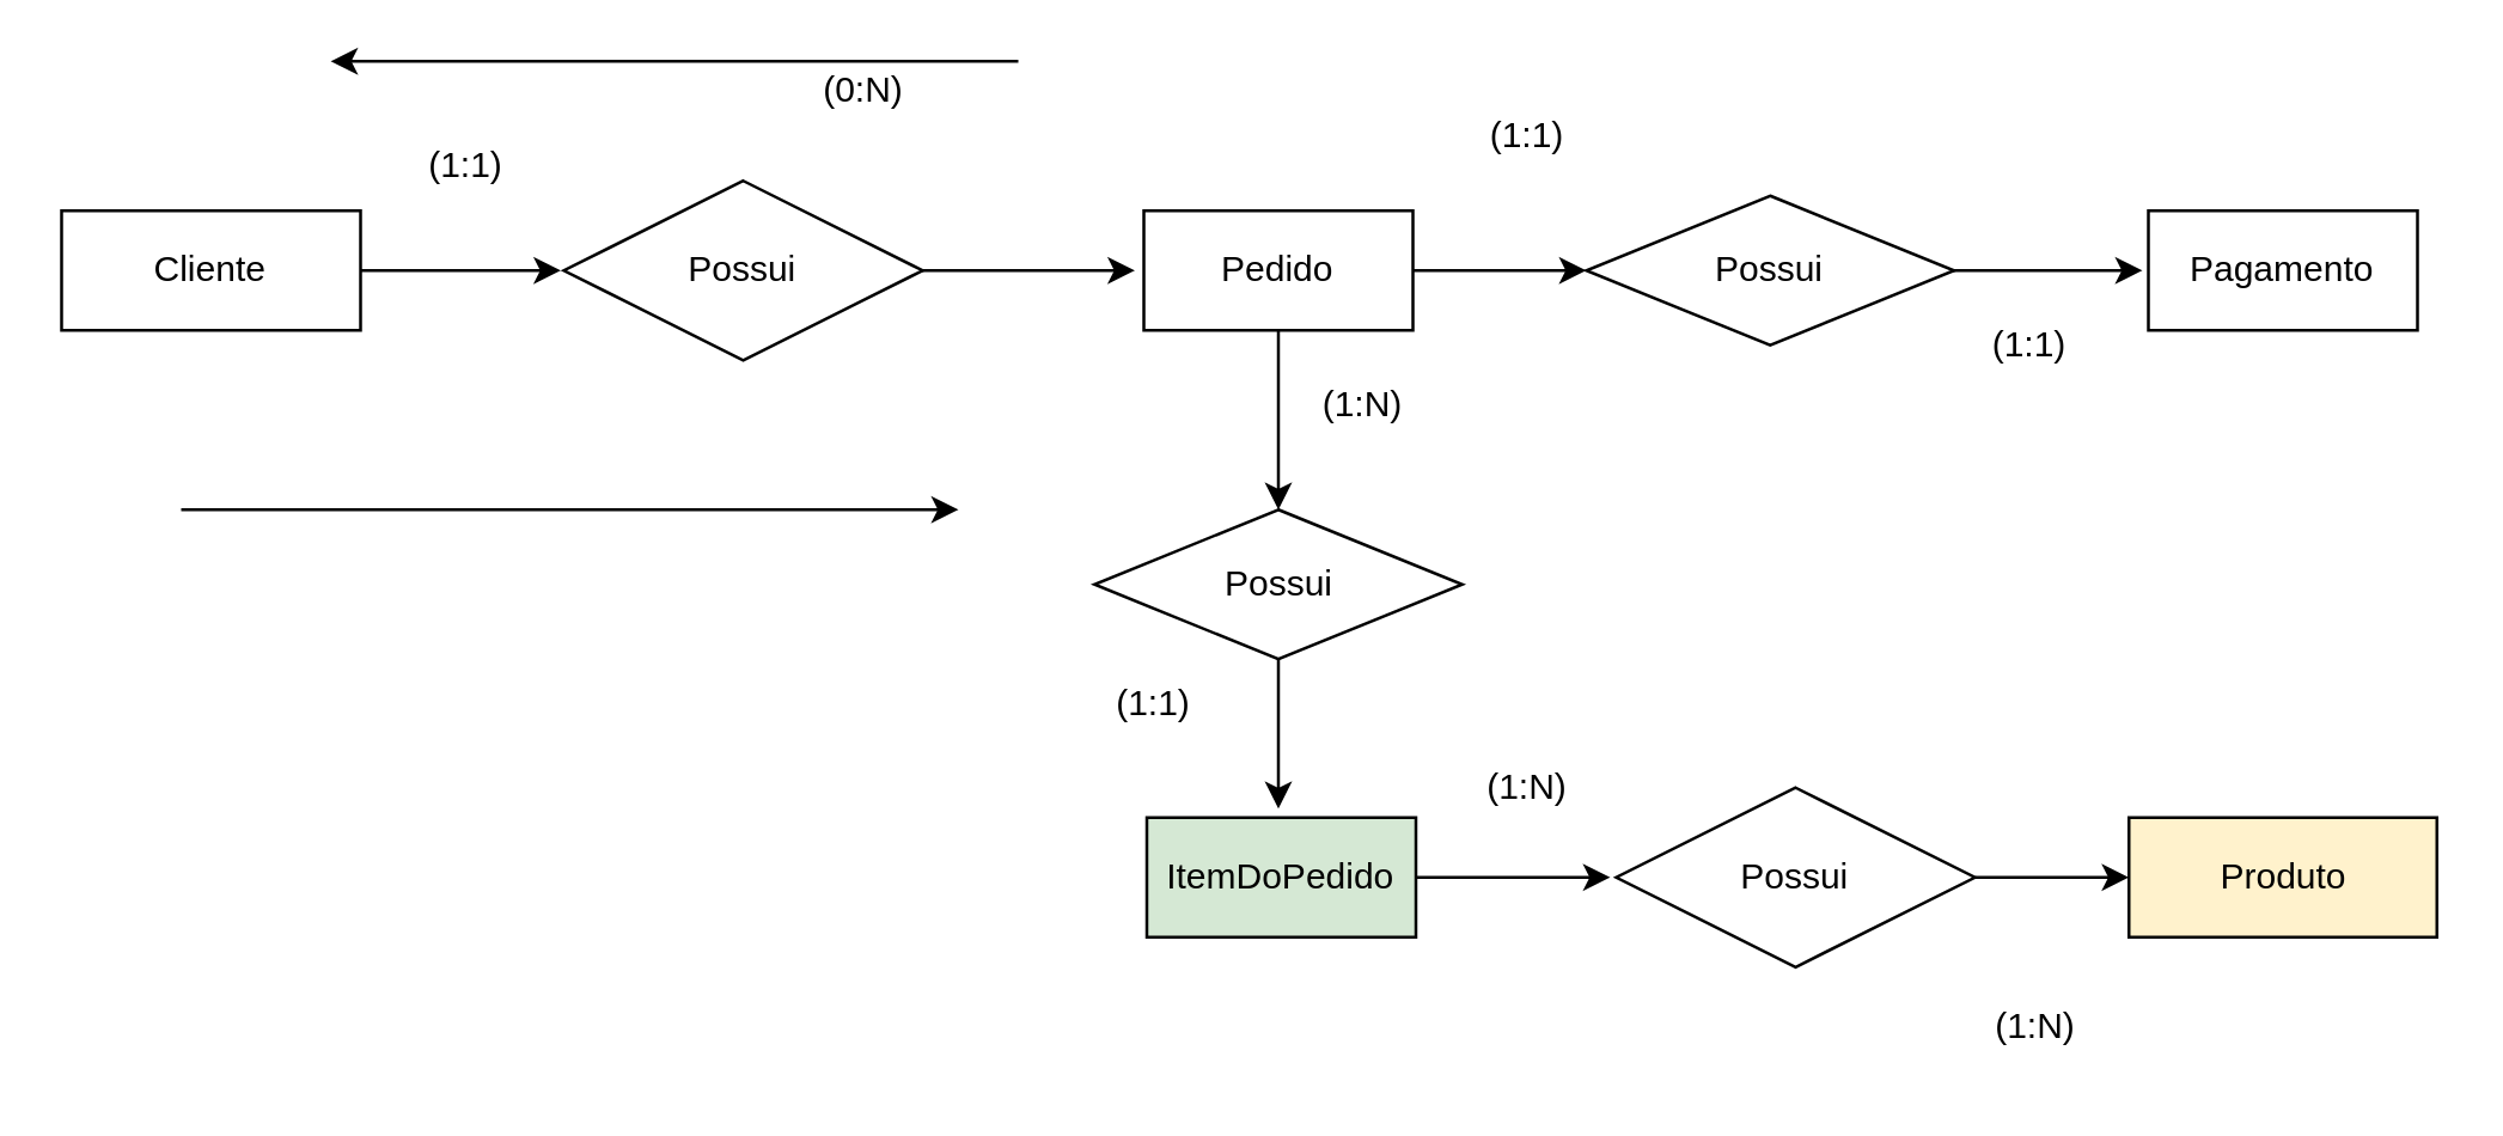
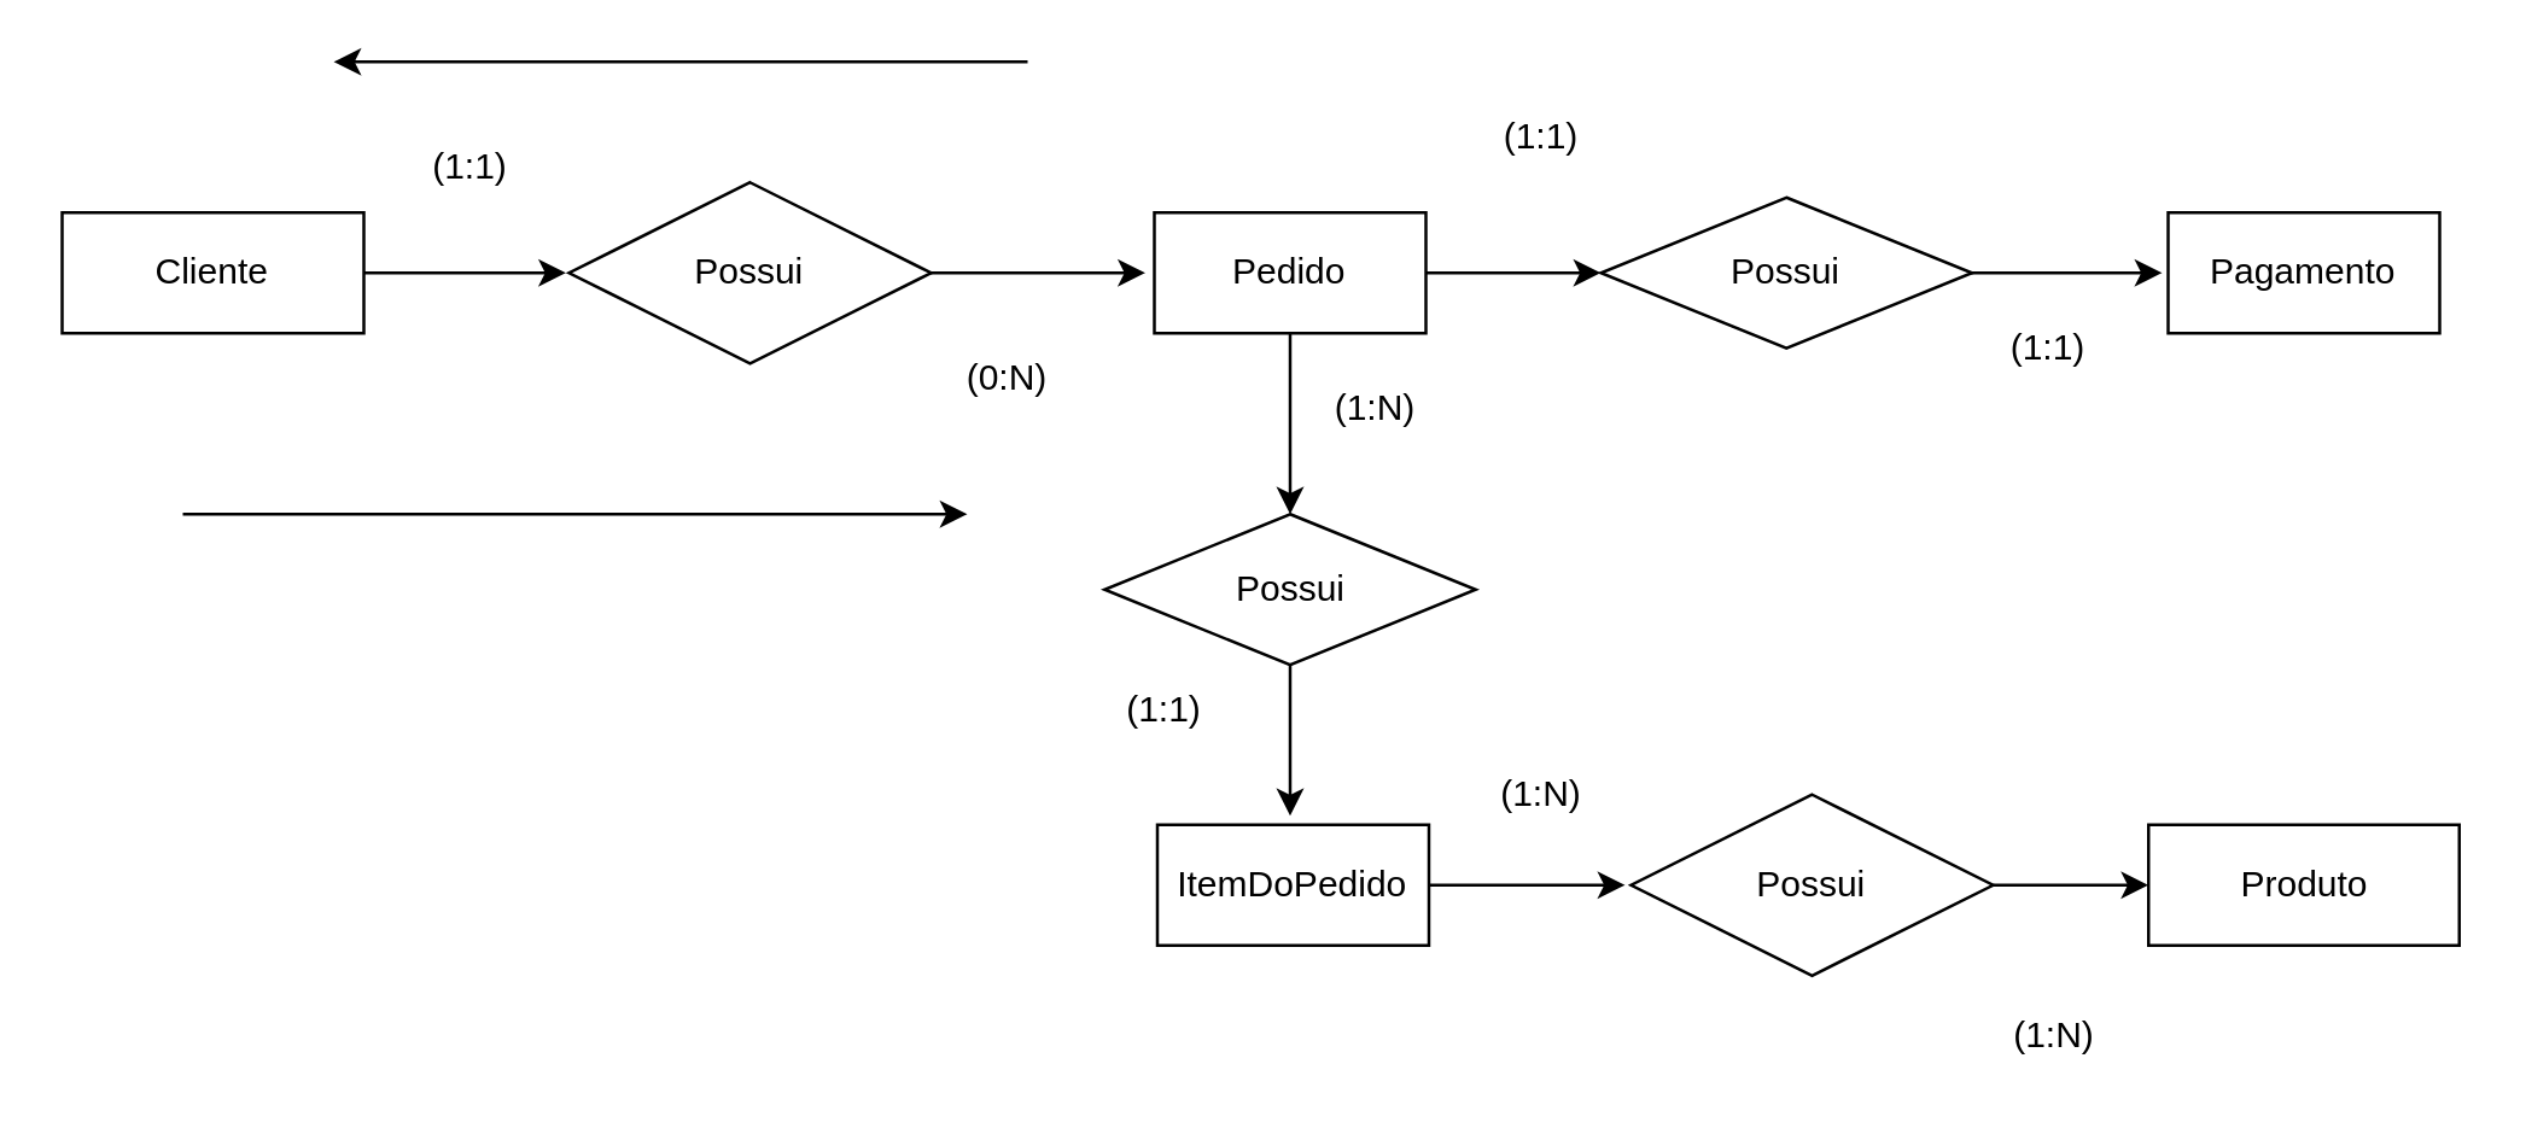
- <mxCell id="19" value="(0:N)" style="text;html=1;align=center;verticalAlign=middle;resizable=0;points=[];autosize=1;strokeColor=none;fillColor=none;" parent="1" vertex="1"><mxGeometry x="263" y="15" width="50" height="30" as="geometry" /></mxCell>
+ <mxCell id="19" value="(0:N)" style="text;html=1;align=center;verticalAlign=middle;resizable=0;points=[];autosize=1;strokeColor=none;fillColor=none;" parent="1" vertex="1"><mxGeometry x="308" y="110" width="50" height="30" as="geometry" /></mxCell>
- <mxCell id="18" value="ItemDoPedido" style="whiteSpace=wrap;html=1;fillColor=#d5e8d4;" parent="1" vertex="1"><mxGeometry x="383" y="273" width="90" height="40" as="geometry" /></mxCell>
+ <mxCell id="18" value="ItemDoPedido" style="whiteSpace=wrap;html=1;" parent="1" vertex="1"><mxGeometry x="383" y="273" width="90" height="40" as="geometry" /></mxCell>
- <mxCell id="11" value="Produto" style="whiteSpace=wrap;html=1;fillColor=#fff2cc;" parent="1" vertex="1"><mxGeometry x="711.5" y="273" width="103" height="40" as="geometry" /></mxCell>
+ <mxCell id="11" value="Produto" style="whiteSpace=wrap;html=1;" parent="1" vertex="1"><mxGeometry x="711.5" y="273" width="103" height="40" as="geometry" /></mxCell>
